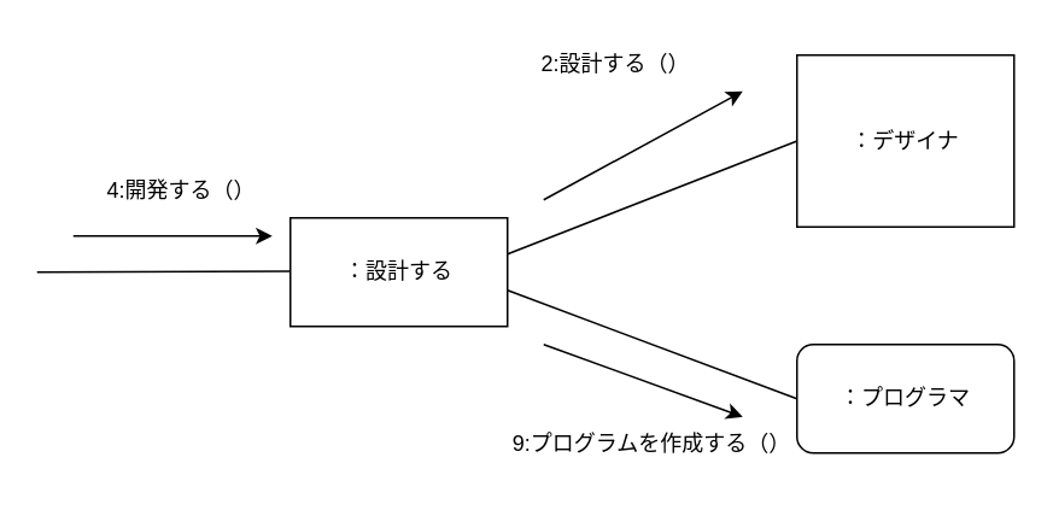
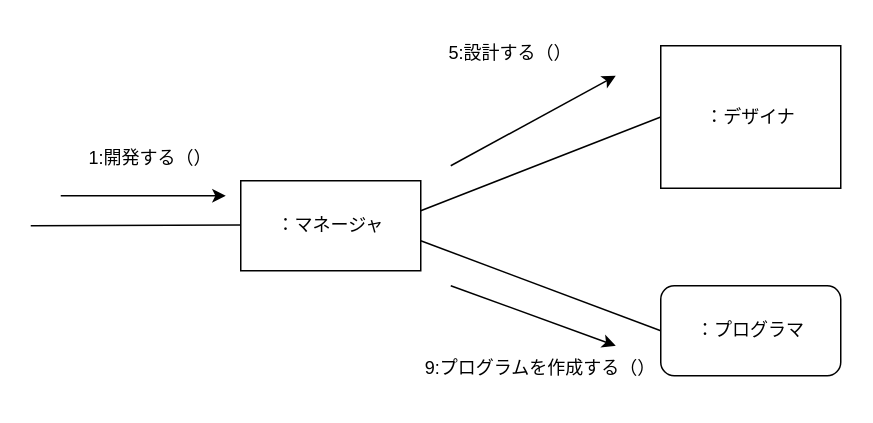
- <mxCell id="12" value="2:設計する（）" style="text;html=1;strokeColor=none;fillColor=none;align=center;verticalAlign=middle;whiteSpace=wrap;rounded=0;" vertex="1" parent="1"><mxGeometry x="280" y="20" width="120" height="30" as="geometry" /></mxCell>
+ <mxCell id="12" value="5:設計する（）" style="text;html=1;strokeColor=none;fillColor=none;align=center;verticalAlign=middle;whiteSpace=wrap;rounded=0;" vertex="1" parent="1"><mxGeometry x="280" y="20" width="120" height="30" as="geometry" /></mxCell>
- <mxCell id="9" value="4:開発する（）" style="text;html=1;strokeColor=none;fillColor=none;align=center;verticalAlign=middle;whiteSpace=wrap;rounded=0;" vertex="1" parent="1"><mxGeometry x="50" y="90" width="100" height="30" as="geometry" /></mxCell>
+ <mxCell id="9" value="1:開発する（）" style="text;html=1;strokeColor=none;fillColor=none;align=center;verticalAlign=middle;whiteSpace=wrap;rounded=0;" vertex="1" parent="1"><mxGeometry x="50" y="90" width="100" height="30" as="geometry" /></mxCell>
- <mxCell id="2" value="：設計する" style="rounded=0;whiteSpace=wrap;html=1;" vertex="1" parent="1"><mxGeometry x="160" y="120" width="120" height="60" as="geometry" /></mxCell>
+ <mxCell id="2" value="：マネージャ" style="rounded=0;whiteSpace=wrap;html=1;" vertex="1" parent="1"><mxGeometry x="160" y="120" width="120" height="60" as="geometry" /></mxCell>
